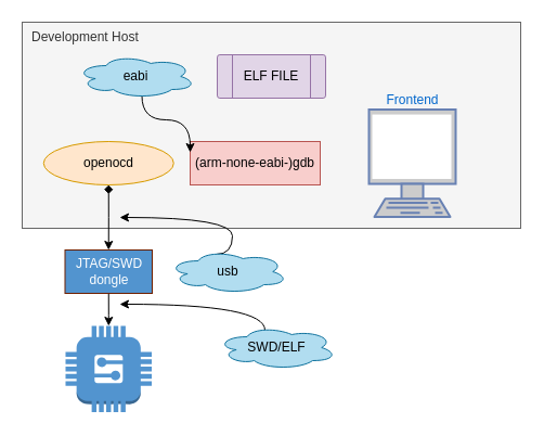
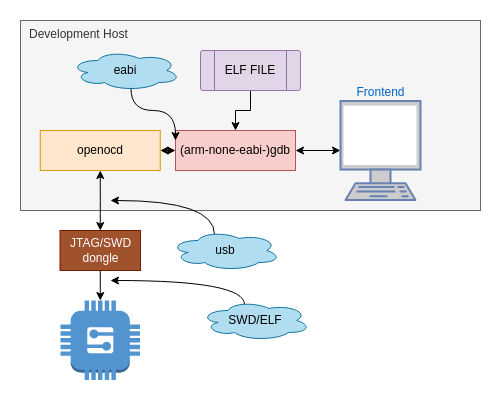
+ <mxCell id="11" style="edgeStyle=orthogonalEdgeStyle;rounded=0;orthogonalLoop=1;jettySize=auto;html=1;exitX=0.5;exitY=1;exitDx=0;exitDy=0;startArrow=none;startFill=0;" edge="1" parent="1" source="12" target="10"><mxGeometry relative="1" as="geometry" /></mxCell>
- <mxCell id="8" value="openocd" style="ellipse;whiteSpace=wrap;html=1;comic=0;fillColor=#ffe6cc;strokeColor=#d79b00;" vertex="1" parent="1"><mxGeometry x="39.75" y="130" width="120" height="40" as="geometry" /></mxCell>
+ <mxCell id="8" value="openocd" style="rounded=0;whiteSpace=wrap;html=1;comic=0;fillColor=#ffe6cc;strokeColor=#d79b00;" vertex="1" parent="1"><mxGeometry x="39.75" y="130" width="120" height="40" as="geometry" /></mxCell>
+ <mxCell id="7" style="edgeStyle=orthogonalEdgeStyle;rounded=0;orthogonalLoop=1;jettySize=auto;html=1;exitX=1;exitY=0.5;exitDx=0;exitDy=0;entryX=0;entryY=0.5;entryDx=0;entryDy=0;startArrow=classic;startFill=1;" edge="1" parent="1" source="8" target="10"><mxGeometry relative="1" as="geometry" /></mxCell>
+ <mxCell id="9" style="edgeStyle=orthogonalEdgeStyle;rounded=0;orthogonalLoop=1;jettySize=auto;html=1;exitX=1;exitY=0.5;exitDx=0;exitDy=0;startArrow=classic;startFill=1;" edge="1" parent="1" source="10" target="13"><mxGeometry relative="1" as="geometry" /></mxCell>
- <mxCell id="4" style="edgeStyle=orthogonalEdgeStyle;rounded=0;orthogonalLoop=1;jettySize=auto;html=1;exitX=0.5;exitY=0;exitDx=0;exitDy=0;entryX=0.5;entryY=1;entryDx=0;entryDy=0;startArrow=classic;startFill=1;endArrow=diamond;" edge="1" parent="1" source="6" target="8"><mxGeometry relative="1" as="geometry" /></mxCell>
+ <mxCell id="4" style="edgeStyle=orthogonalEdgeStyle;rounded=0;orthogonalLoop=1;jettySize=auto;html=1;exitX=0.5;exitY=0;exitDx=0;exitDy=0;entryX=0.5;entryY=1;entryDx=0;entryDy=0;startArrow=classic;startFill=1;" edge="1" parent="1" source="6" target="8"><mxGeometry relative="1" as="geometry" /></mxCell>
- <mxCell id="6" value="JTAG/SWD&lt;br&gt;dongle" style="rounded=0;whiteSpace=wrap;html=1;fillColor=#5294cf;strokeColor=#6D1F00;fontColor=#ffffff;" vertex="1" parent="1"><mxGeometry x="59.5" y="230" width="80.5" height="40" as="geometry" /></mxCell>
+ <mxCell id="6" value="JTAG/SWD&lt;br&gt;dongle" style="rounded=0;whiteSpace=wrap;html=1;fillColor=#a0522d;strokeColor=#6D1F00;fontColor=#ffffff;" vertex="1" parent="1"><mxGeometry x="59.5" y="230" width="80.5" height="40" as="geometry" /></mxCell>
- <mxCell id="17" value="usb" style="ellipse;shape=cloud;whiteSpace=wrap;html=1;shadow=0;comic=0;strokeColor=#10739e;align=center;fillColor=#b1ddf0;" vertex="1" parent="1"><mxGeometry x="155" y="230" width="110" height="40" as="geometry" /></mxCell>
+ <mxCell id="17" value="usb" style="ellipse;shape=cloud;whiteSpace=wrap;html=1;shadow=0;comic=0;strokeColor=#10739e;align=center;fillColor=#b1ddf0;" vertex="1" parent="1"><mxGeometry x="170" y="230" width="110" height="40" as="geometry" /></mxCell>
